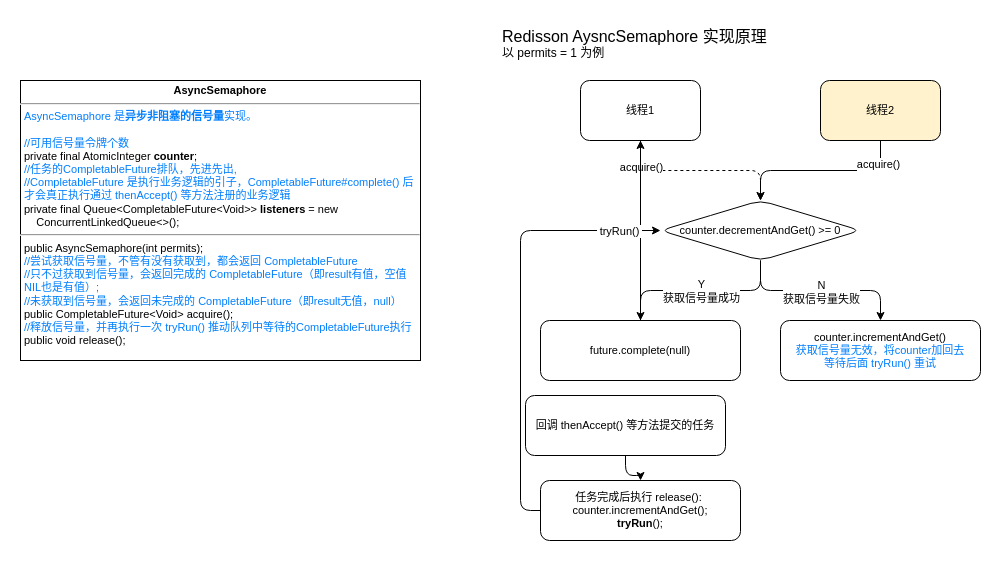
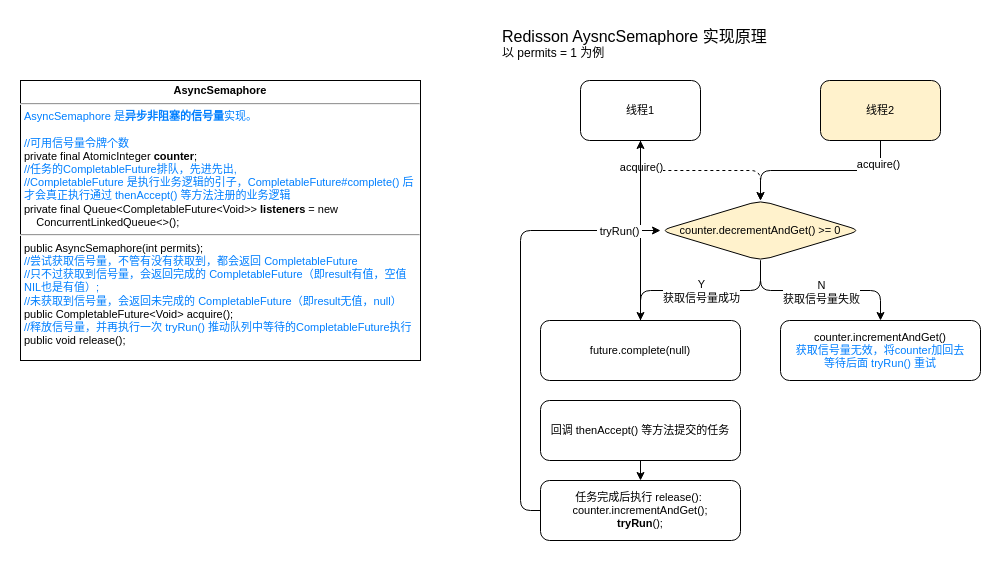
- <mxCell id="14" value="counter.decrementAndGet() &amp;gt;= 0" style="rhombus;whiteSpace=wrap;html=1;rounded=1;fontSize=11;" vertex="1" parent="1"><mxGeometry x="660" y="200" width="200" height="60" as="geometry" /></mxCell>
+ <mxCell id="14" value="counter.decrementAndGet() &amp;gt;= 0" style="rhombus;whiteSpace=wrap;html=1;rounded=1;fontSize=11;fillColor=#fff2cc;" vertex="1" parent="1"><mxGeometry x="660" y="200" width="200" height="60" as="geometry" /></mxCell>
- <mxCell id="19" value="回调 thenAccept() 等方法提交的任务" style="whiteSpace=wrap;html=1;rounded=1;fontSize=11;" vertex="1" parent="1"><mxGeometry x="525" y="395" width="200" height="60" as="geometry" /></mxCell>
+ <mxCell id="19" value="回调 thenAccept() 等方法提交的任务" style="whiteSpace=wrap;html=1;rounded=1;fontSize=11;" vertex="1" parent="1"><mxGeometry x="540" y="400" width="200" height="60" as="geometry" /></mxCell>
